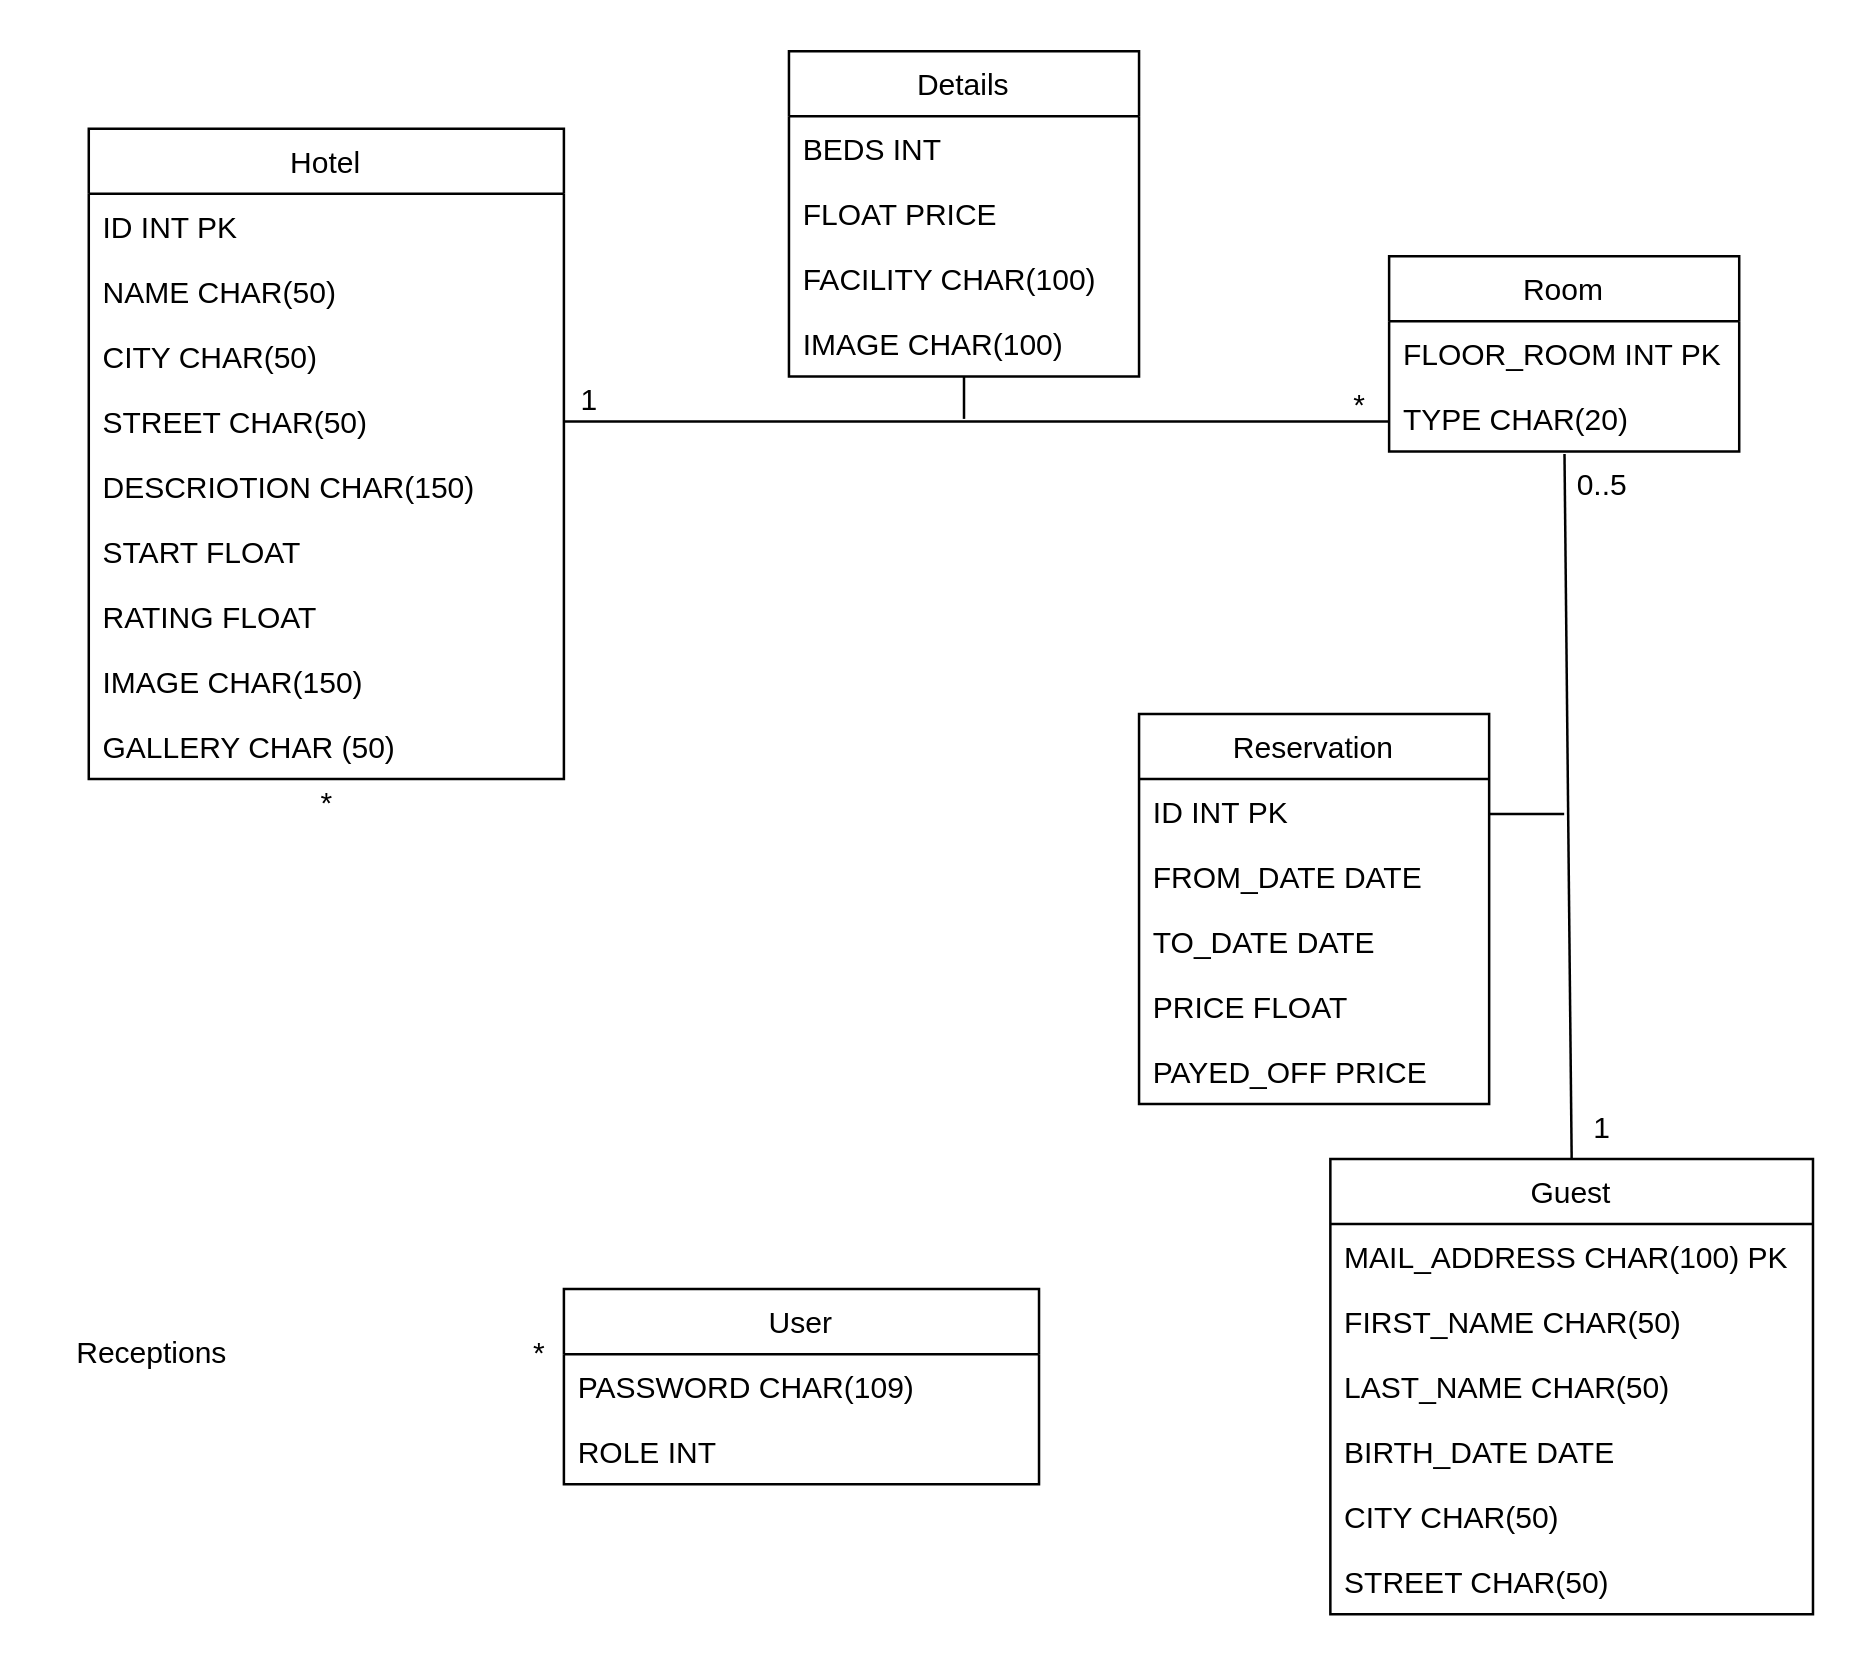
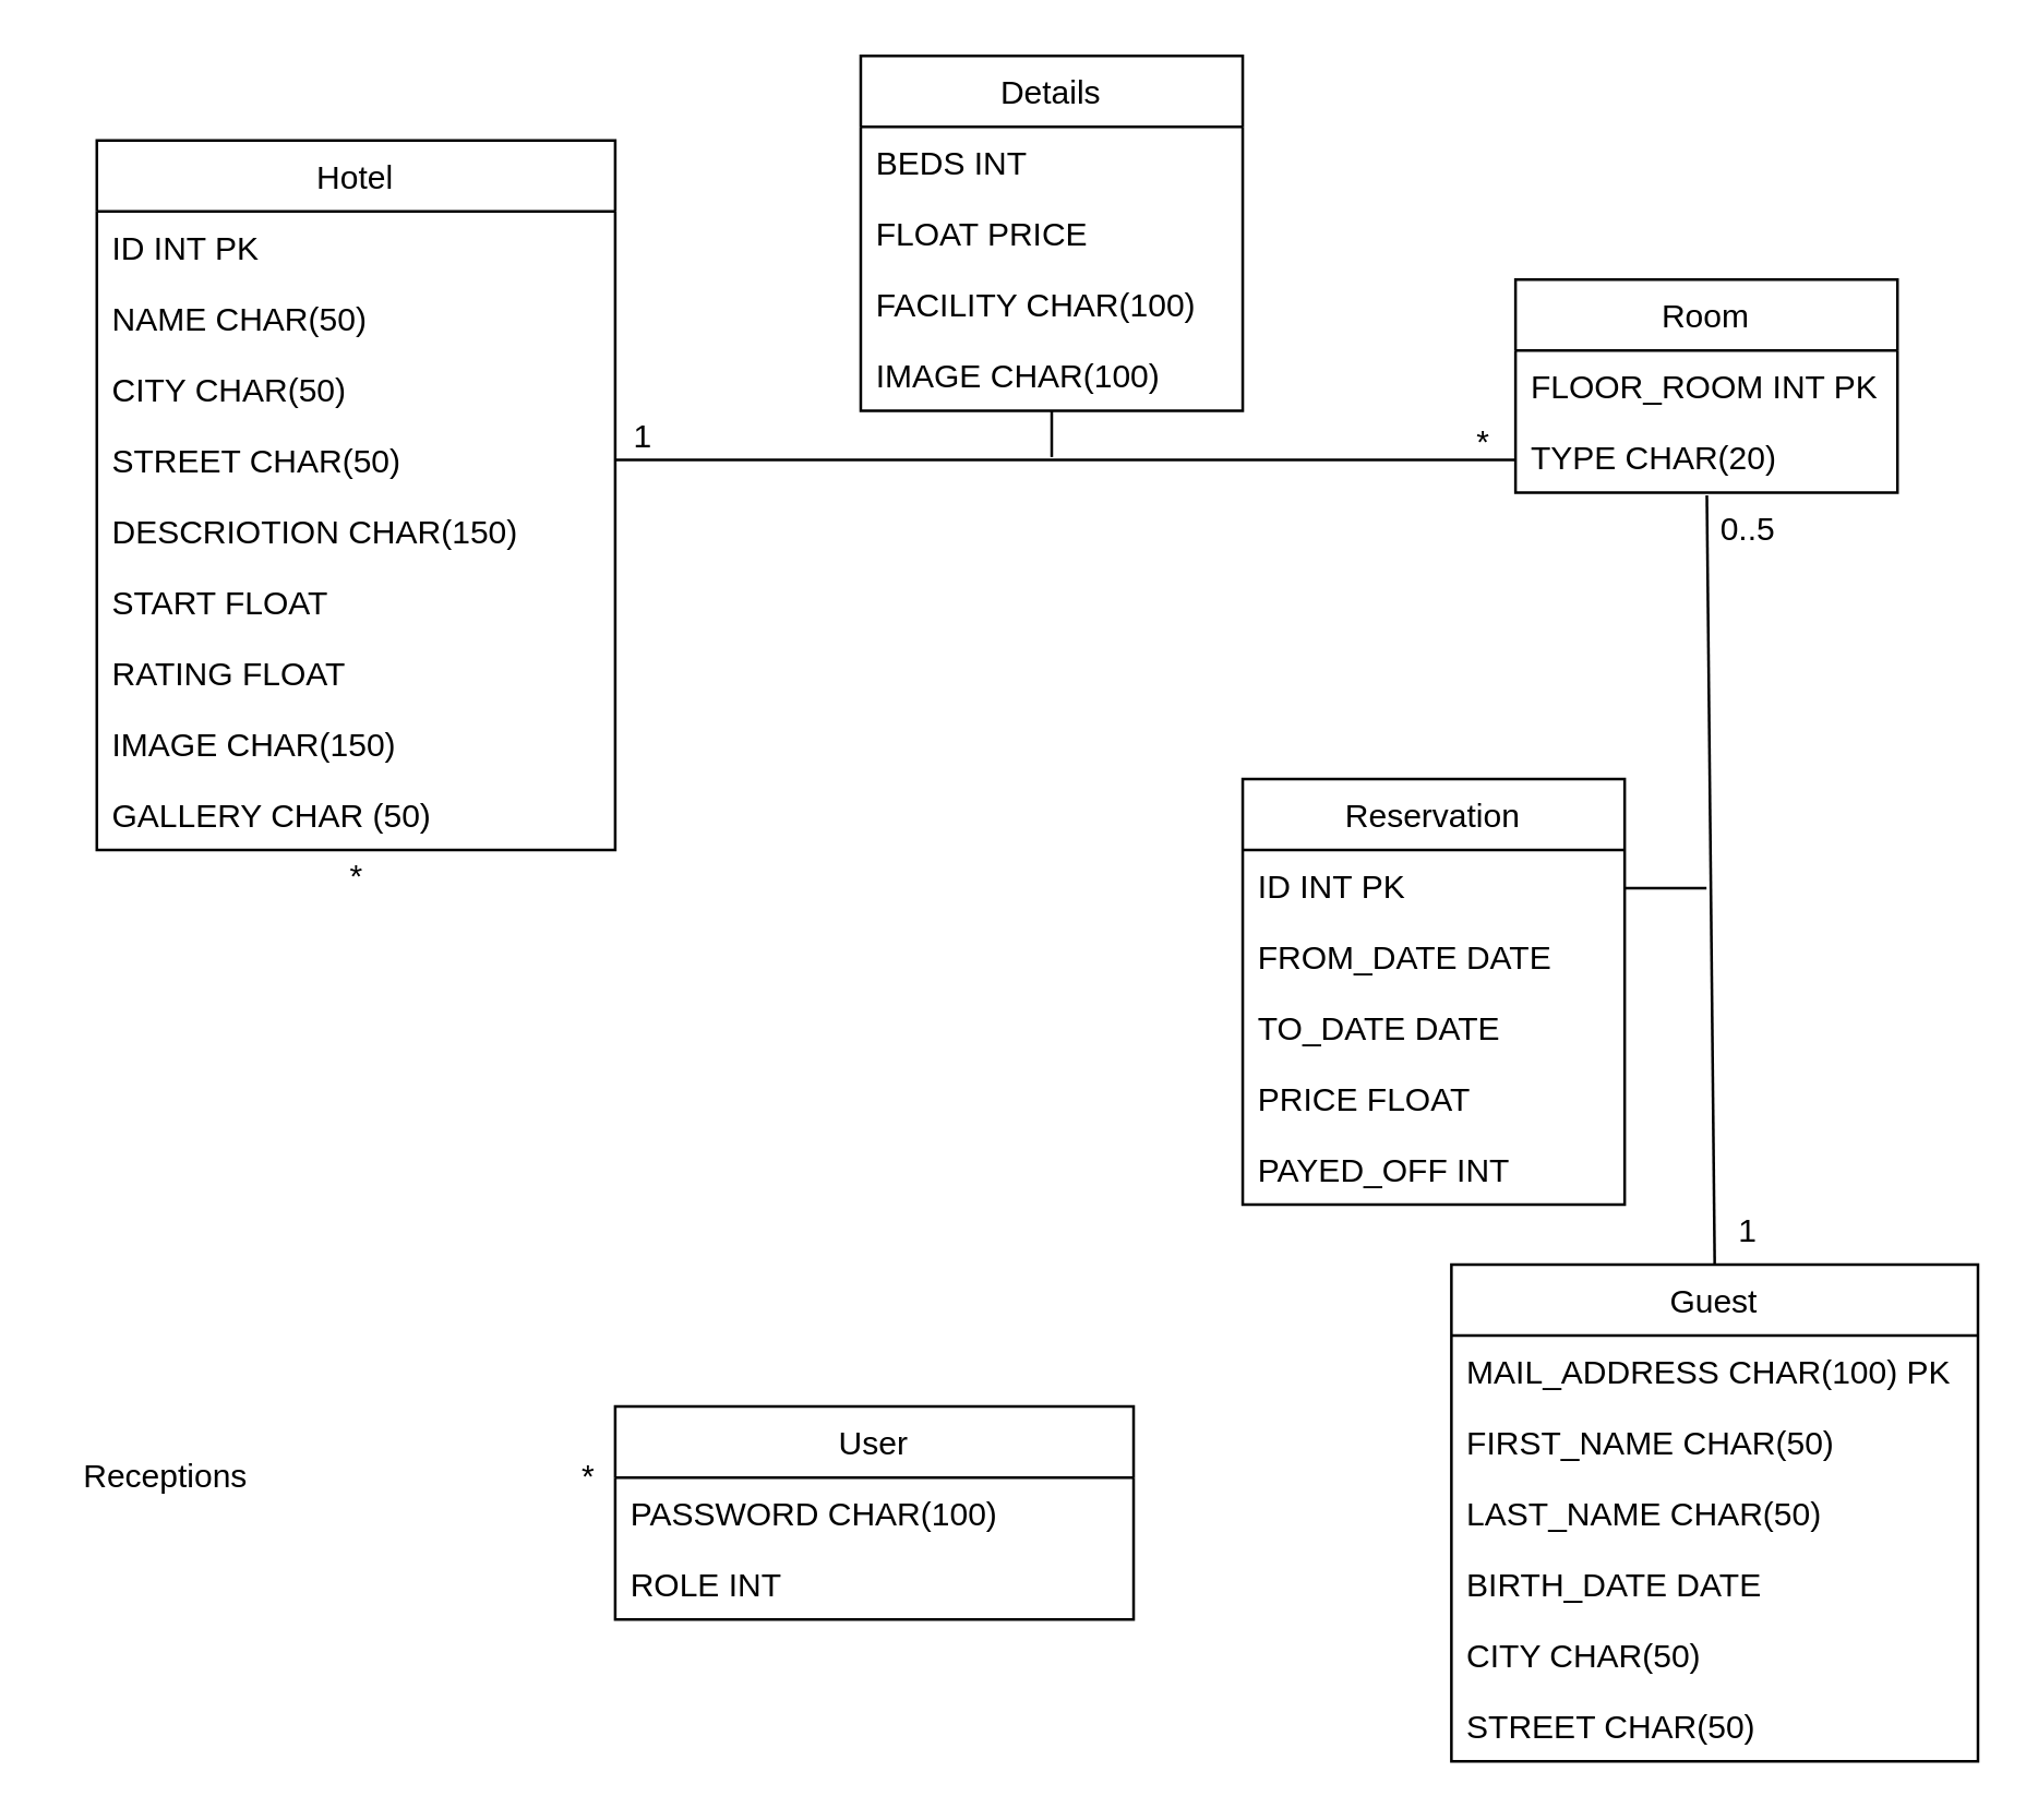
- <mxCell id="28" value="PAYED_OFF PRICE" style="text;strokeColor=none;fillColor=none;align=left;verticalAlign=top;spacingLeft=4;spacingRight=4;overflow=hidden;rotatable=0;points=[[0,0.5],[1,0.5]];portConstraint=eastwest;" vertex="1" parent="23"><mxGeometry y="130" width="140" height="26" as="geometry" /></mxCell>
+ <mxCell id="28" value="PAYED_OFF INT" style="text;strokeColor=none;fillColor=none;align=left;verticalAlign=top;spacingLeft=4;spacingRight=4;overflow=hidden;rotatable=0;points=[[0,0.5],[1,0.5]];portConstraint=eastwest;" vertex="1" parent="23"><mxGeometry y="130" width="140" height="26" as="geometry" /></mxCell>
- <mxCell id="19" value="PASSWORD CHAR(109)" style="text;strokeColor=none;fillColor=none;align=left;verticalAlign=top;spacingLeft=4;spacingRight=4;overflow=hidden;rotatable=0;points=[[0,0.5],[1,0.5]];portConstraint=eastwest;" parent="18" vertex="1"><mxGeometry y="26" width="190" height="26" as="geometry" /></mxCell>
+ <mxCell id="19" value="PASSWORD CHAR(100)" style="text;strokeColor=none;fillColor=none;align=left;verticalAlign=top;spacingLeft=4;spacingRight=4;overflow=hidden;rotatable=0;points=[[0,0.5],[1,0.5]];portConstraint=eastwest;" parent="18" vertex="1"><mxGeometry y="26" width="190" height="26" as="geometry" /></mxCell>
